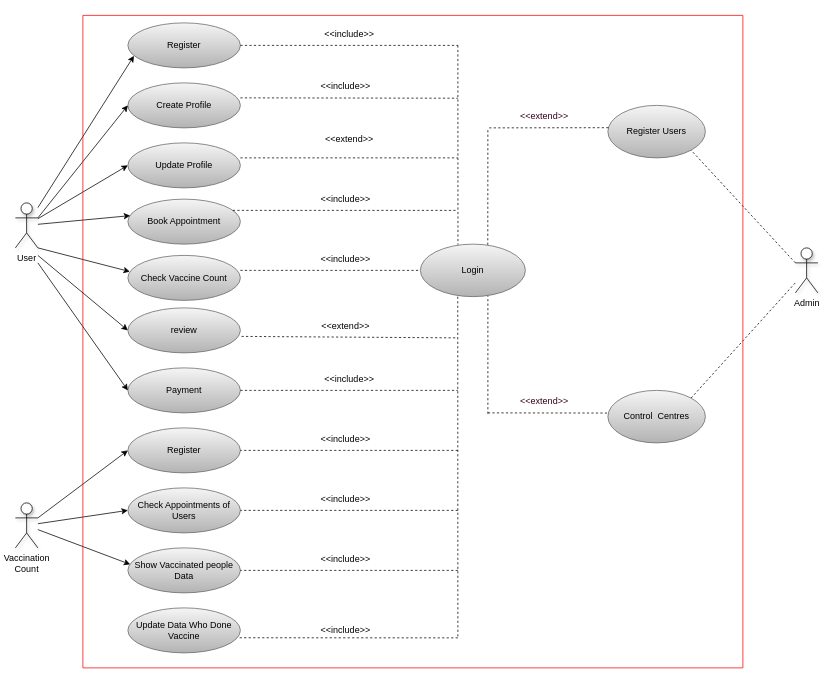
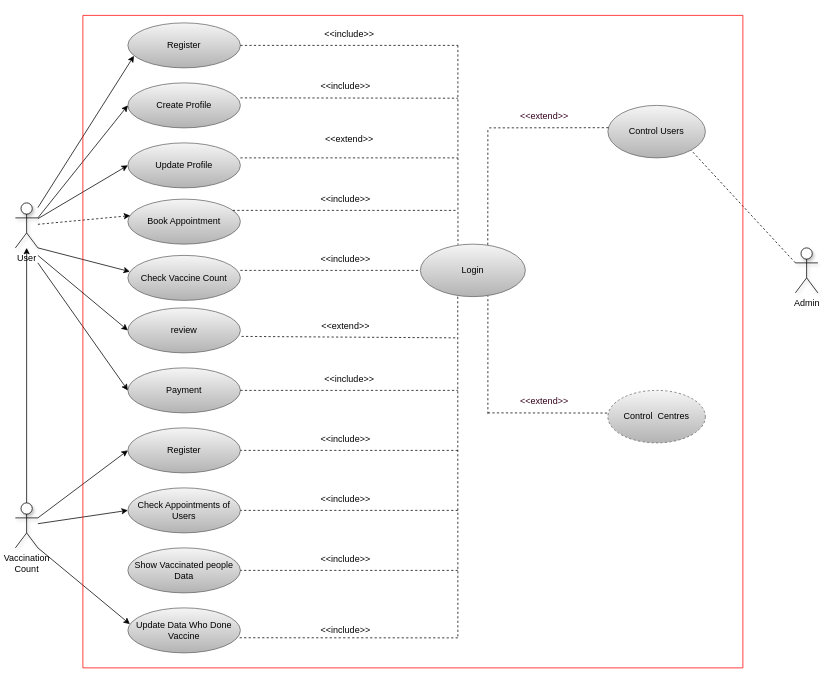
- <mxCell id="37" value="Register Users" style="ellipse;whiteSpace=wrap;html=1;fillColor=#f5f5f5;gradientColor=#b3b3b3;strokeColor=#666666;" parent="1" vertex="1"><mxGeometry x="810" y="140" width="130" height="70" as="geometry" /></mxCell>
+ <mxCell id="37" value="Control Users" style="ellipse;whiteSpace=wrap;html=1;fillColor=#f5f5f5;gradientColor=#b3b3b3;strokeColor=#666666;" parent="1" vertex="1"><mxGeometry x="810" y="140" width="130" height="70" as="geometry" /></mxCell>
- <mxCell id="13" value="" style="endArrow=classic;html=1;rounded=0;entryX=0.021;entryY=0.367;entryDx=0;entryDy=0;entryPerimeter=0;" parent="1" source="2" target="5" edge="1"><mxGeometry width="50" height="50" relative="1" as="geometry"><mxPoint x="430" y="370" as="sourcePoint" /><mxPoint x="170" y="350" as="targetPoint" /></mxGeometry></mxCell>
+ <mxCell id="13" value="" style="endArrow=classic;html=1;rounded=0;entryX=0.021;entryY=0.367;entryDx=0;entryDy=0;entryPerimeter=0;dashed=1;" parent="1" source="2" target="5" edge="1"><mxGeometry width="50" height="50" relative="1" as="geometry"><mxPoint x="430" y="370" as="sourcePoint" /><mxPoint x="170" y="350" as="targetPoint" /></mxGeometry></mxCell>
- <mxCell id="44" value="" style="endArrow=none;dashed=1;html=1;rounded=0;exitX=1;exitY=0;exitDx=0;exitDy=0;" parent="1" source="39" target="43" edge="1"><mxGeometry width="50" height="50" relative="1" as="geometry"><mxPoint x="810" y="430" as="sourcePoint" /><mxPoint x="860" y="380" as="targetPoint" /></mxGeometry></mxCell>
- <mxCell id="39" value="Control&amp;nbsp; Centres" style="ellipse;whiteSpace=wrap;html=1;fillColor=#f5f5f5;gradientColor=#b3b3b3;strokeColor=#666666;" parent="1" vertex="1"><mxGeometry x="810" y="520" width="130" height="70" as="geometry" /></mxCell>
+ <mxCell id="39" value="Control&amp;nbsp; Centres" style="ellipse;whiteSpace=wrap;html=1;fillColor=#f5f5f5;gradientColor=#b3b3b3;strokeColor=#666666;dashed=1;" parent="1" vertex="1"><mxGeometry x="810" y="520" width="130" height="70" as="geometry" /></mxCell>
- <mxCell id="22" value="" style="endArrow=classic;html=1;rounded=0;entryX=0.021;entryY=0.367;entryDx=0;entryDy=0;entryPerimeter=0;" parent="1" source="15" target="17" edge="1"><mxGeometry width="50" height="50" relative="1" as="geometry"><mxPoint x="430" y="770" as="sourcePoint" /><mxPoint x="170" y="750" as="targetPoint" /></mxGeometry></mxCell>
+ <mxCell id="22" value="" style="endArrow=classic;html=1;rounded=0;" parent="1" source="15" target="2" edge="1"><mxGeometry width="50" height="50" relative="1" as="geometry"><mxPoint x="430" y="770" as="sourcePoint" /><mxPoint x="170" y="750" as="targetPoint" /></mxGeometry></mxCell>
+ <mxCell id="21" value="" style="endArrow=classic;html=1;rounded=0;entryX=0.018;entryY=0.361;entryDx=0;entryDy=0;exitX=1;exitY=1;exitDx=0;exitDy=0;exitPerimeter=0;entryPerimeter=0;" parent="1" source="15" target="18" edge="1"><mxGeometry width="50" height="50" relative="1" as="geometry"><mxPoint x="430" y="720" as="sourcePoint" /><mxPoint x="550" y="630" as="targetPoint" /><Array as="points" /></mxGeometry></mxCell>
